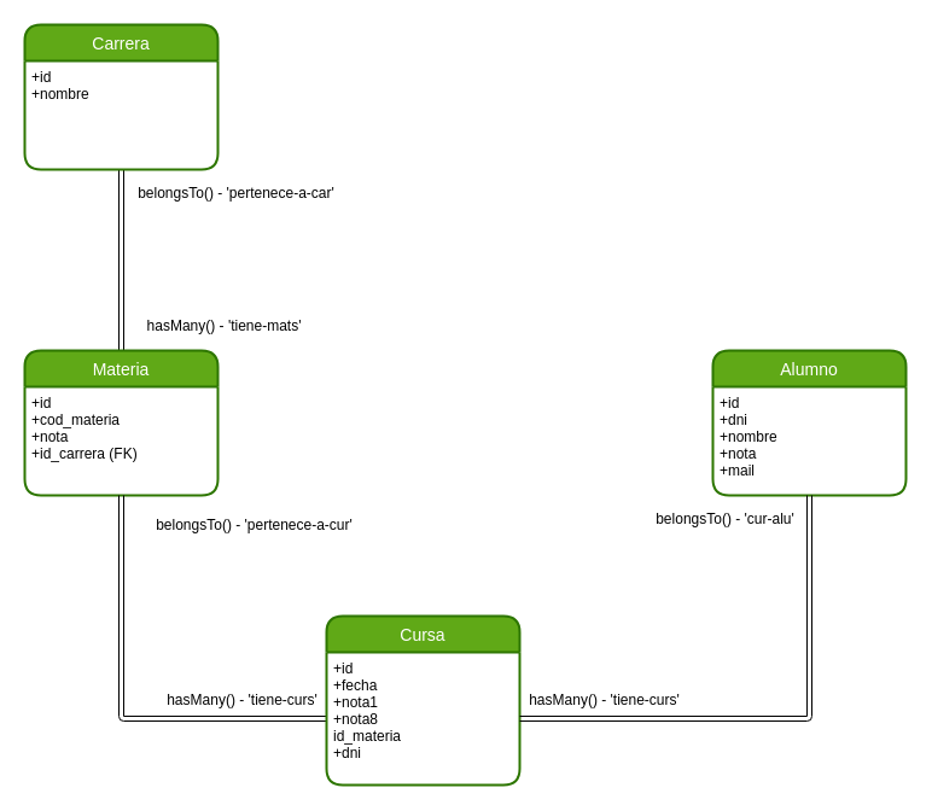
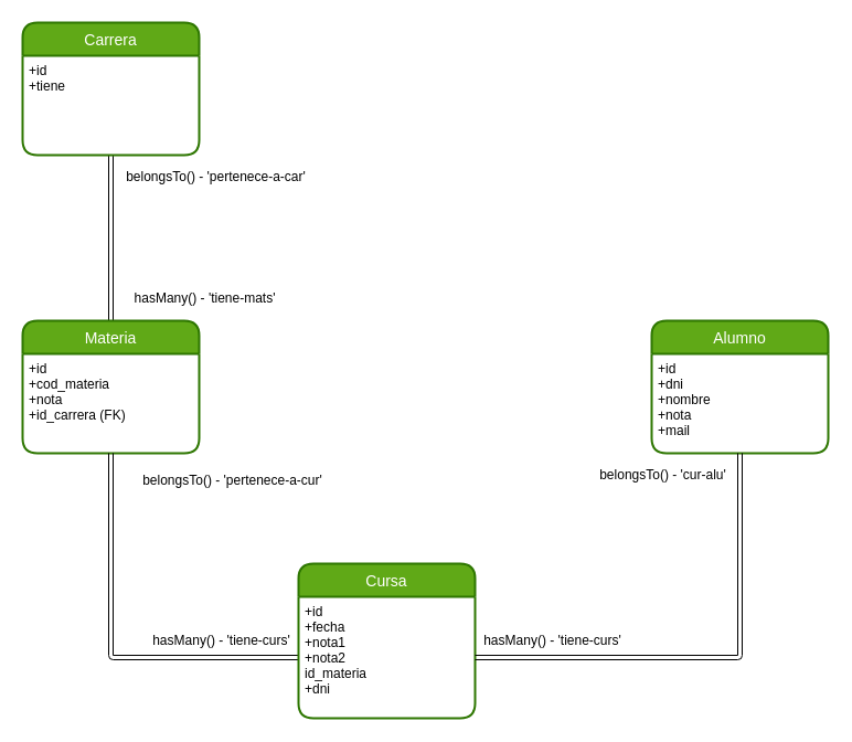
- <mxCell id="4" value="+id&#10;+nombre" style="align=left;strokeColor=none;fillColor=none;spacingLeft=4;fontSize=12;verticalAlign=top;resizable=0;rotatable=0;part=1;" parent="3" vertex="1"><mxGeometry y="30" width="160" height="90" as="geometry" /></mxCell>
+ <mxCell id="4" value="+id&#10;+tiene" style="align=left;strokeColor=none;fillColor=none;spacingLeft=4;fontSize=12;verticalAlign=top;resizable=0;rotatable=0;part=1;" parent="3" vertex="1"><mxGeometry y="30" width="160" height="90" as="geometry" /></mxCell>
- <mxCell id="11" value="+id&#10;+fecha&#10;+nota1&#10;+nota8&#10;id_materia&#10;+dni" style="align=left;strokeColor=none;fillColor=none;spacingLeft=4;fontSize=12;verticalAlign=top;resizable=0;rotatable=0;part=1;" parent="10" vertex="1"><mxGeometry y="30" width="160" height="110" as="geometry" /></mxCell>
+ <mxCell id="11" value="+id&#10;+fecha&#10;+nota1&#10;+nota2&#10;id_materia&#10;+dni" style="align=left;strokeColor=none;fillColor=none;spacingLeft=4;fontSize=12;verticalAlign=top;resizable=0;rotatable=0;part=1;" parent="10" vertex="1"><mxGeometry y="30" width="160" height="110" as="geometry" /></mxCell>
